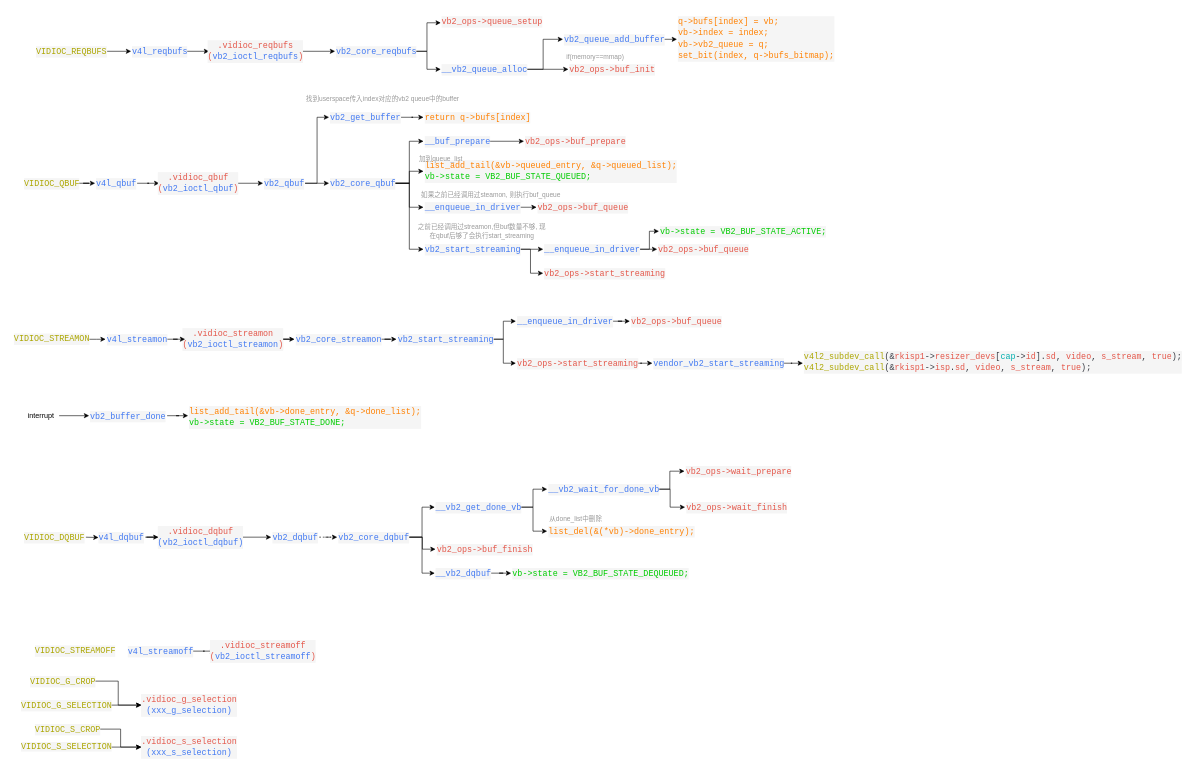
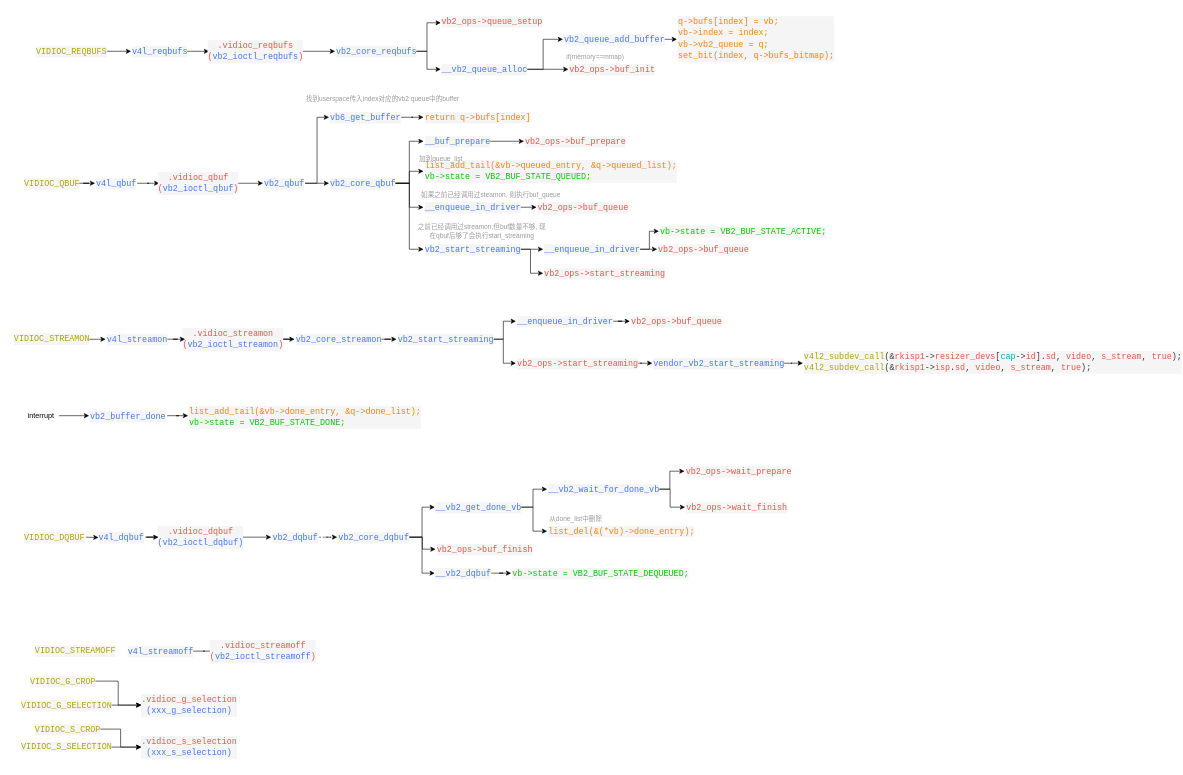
- <mxCell id="92" value="&lt;div style=&quot;color: #383a42;background-color: #f5f5f5;font-family: Consolas, 'Courier New', monospace;font-weight: normal;font-size: 14px;line-height: 19px;white-space: pre;&quot;&gt;&lt;div&gt;&lt;span style=&quot;color: #4078f2;&quot;&gt;vb2_get_buffer&lt;/span&gt;&lt;/div&gt;&lt;/div&gt;" style="text;whiteSpace=wrap;html=1;" parent="1" vertex="1"><mxGeometry y="180" width="120" height="30" as="geometry" x="548" /></mxCell>
+ <mxCell id="92" value="&lt;div style=&quot;color: #383a42;background-color: #f5f5f5;font-family: Consolas, 'Courier New', monospace;font-weight: normal;font-size: 14px;line-height: 19px;white-space: pre;&quot;&gt;&lt;div&gt;&lt;span style=&quot;color: #4078f2;&quot;&gt;vb6_get_buffer&lt;/span&gt;&lt;/div&gt;&lt;/div&gt;" style="text;whiteSpace=wrap;html=1;" parent="1" vertex="1"><mxGeometry y="180" width="120" height="30" as="geometry" x="548" /></mxCell>
